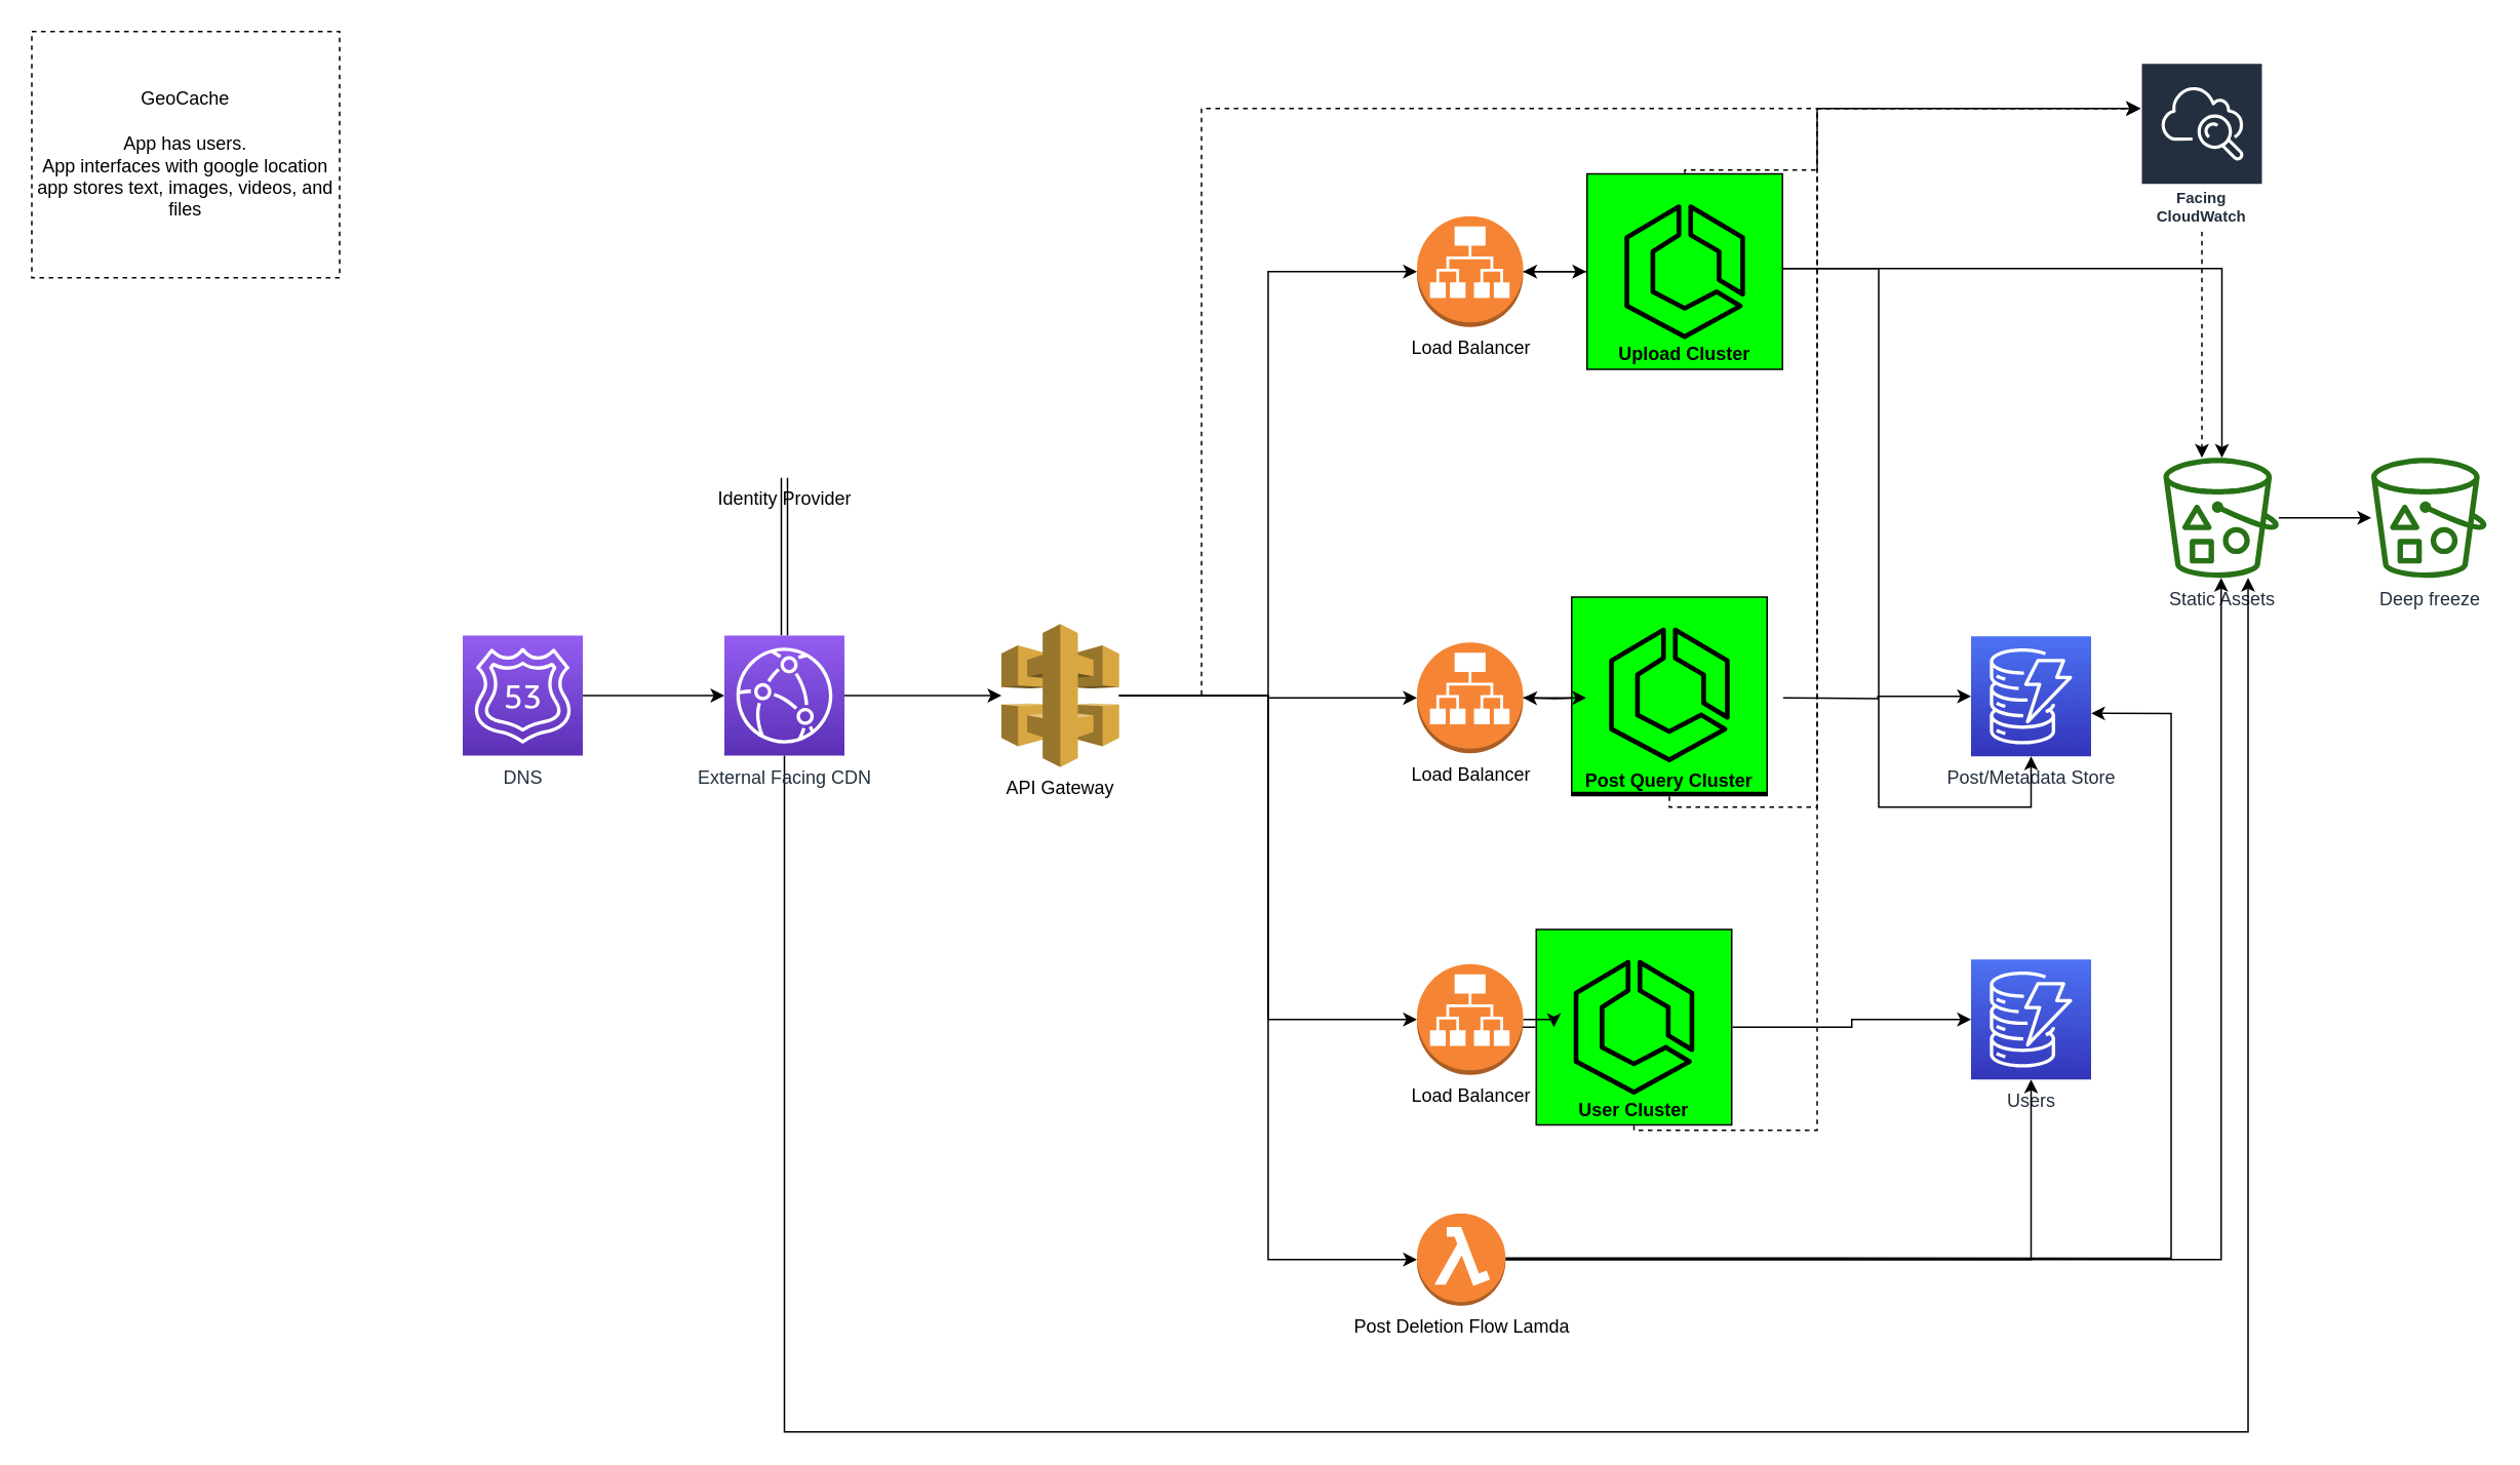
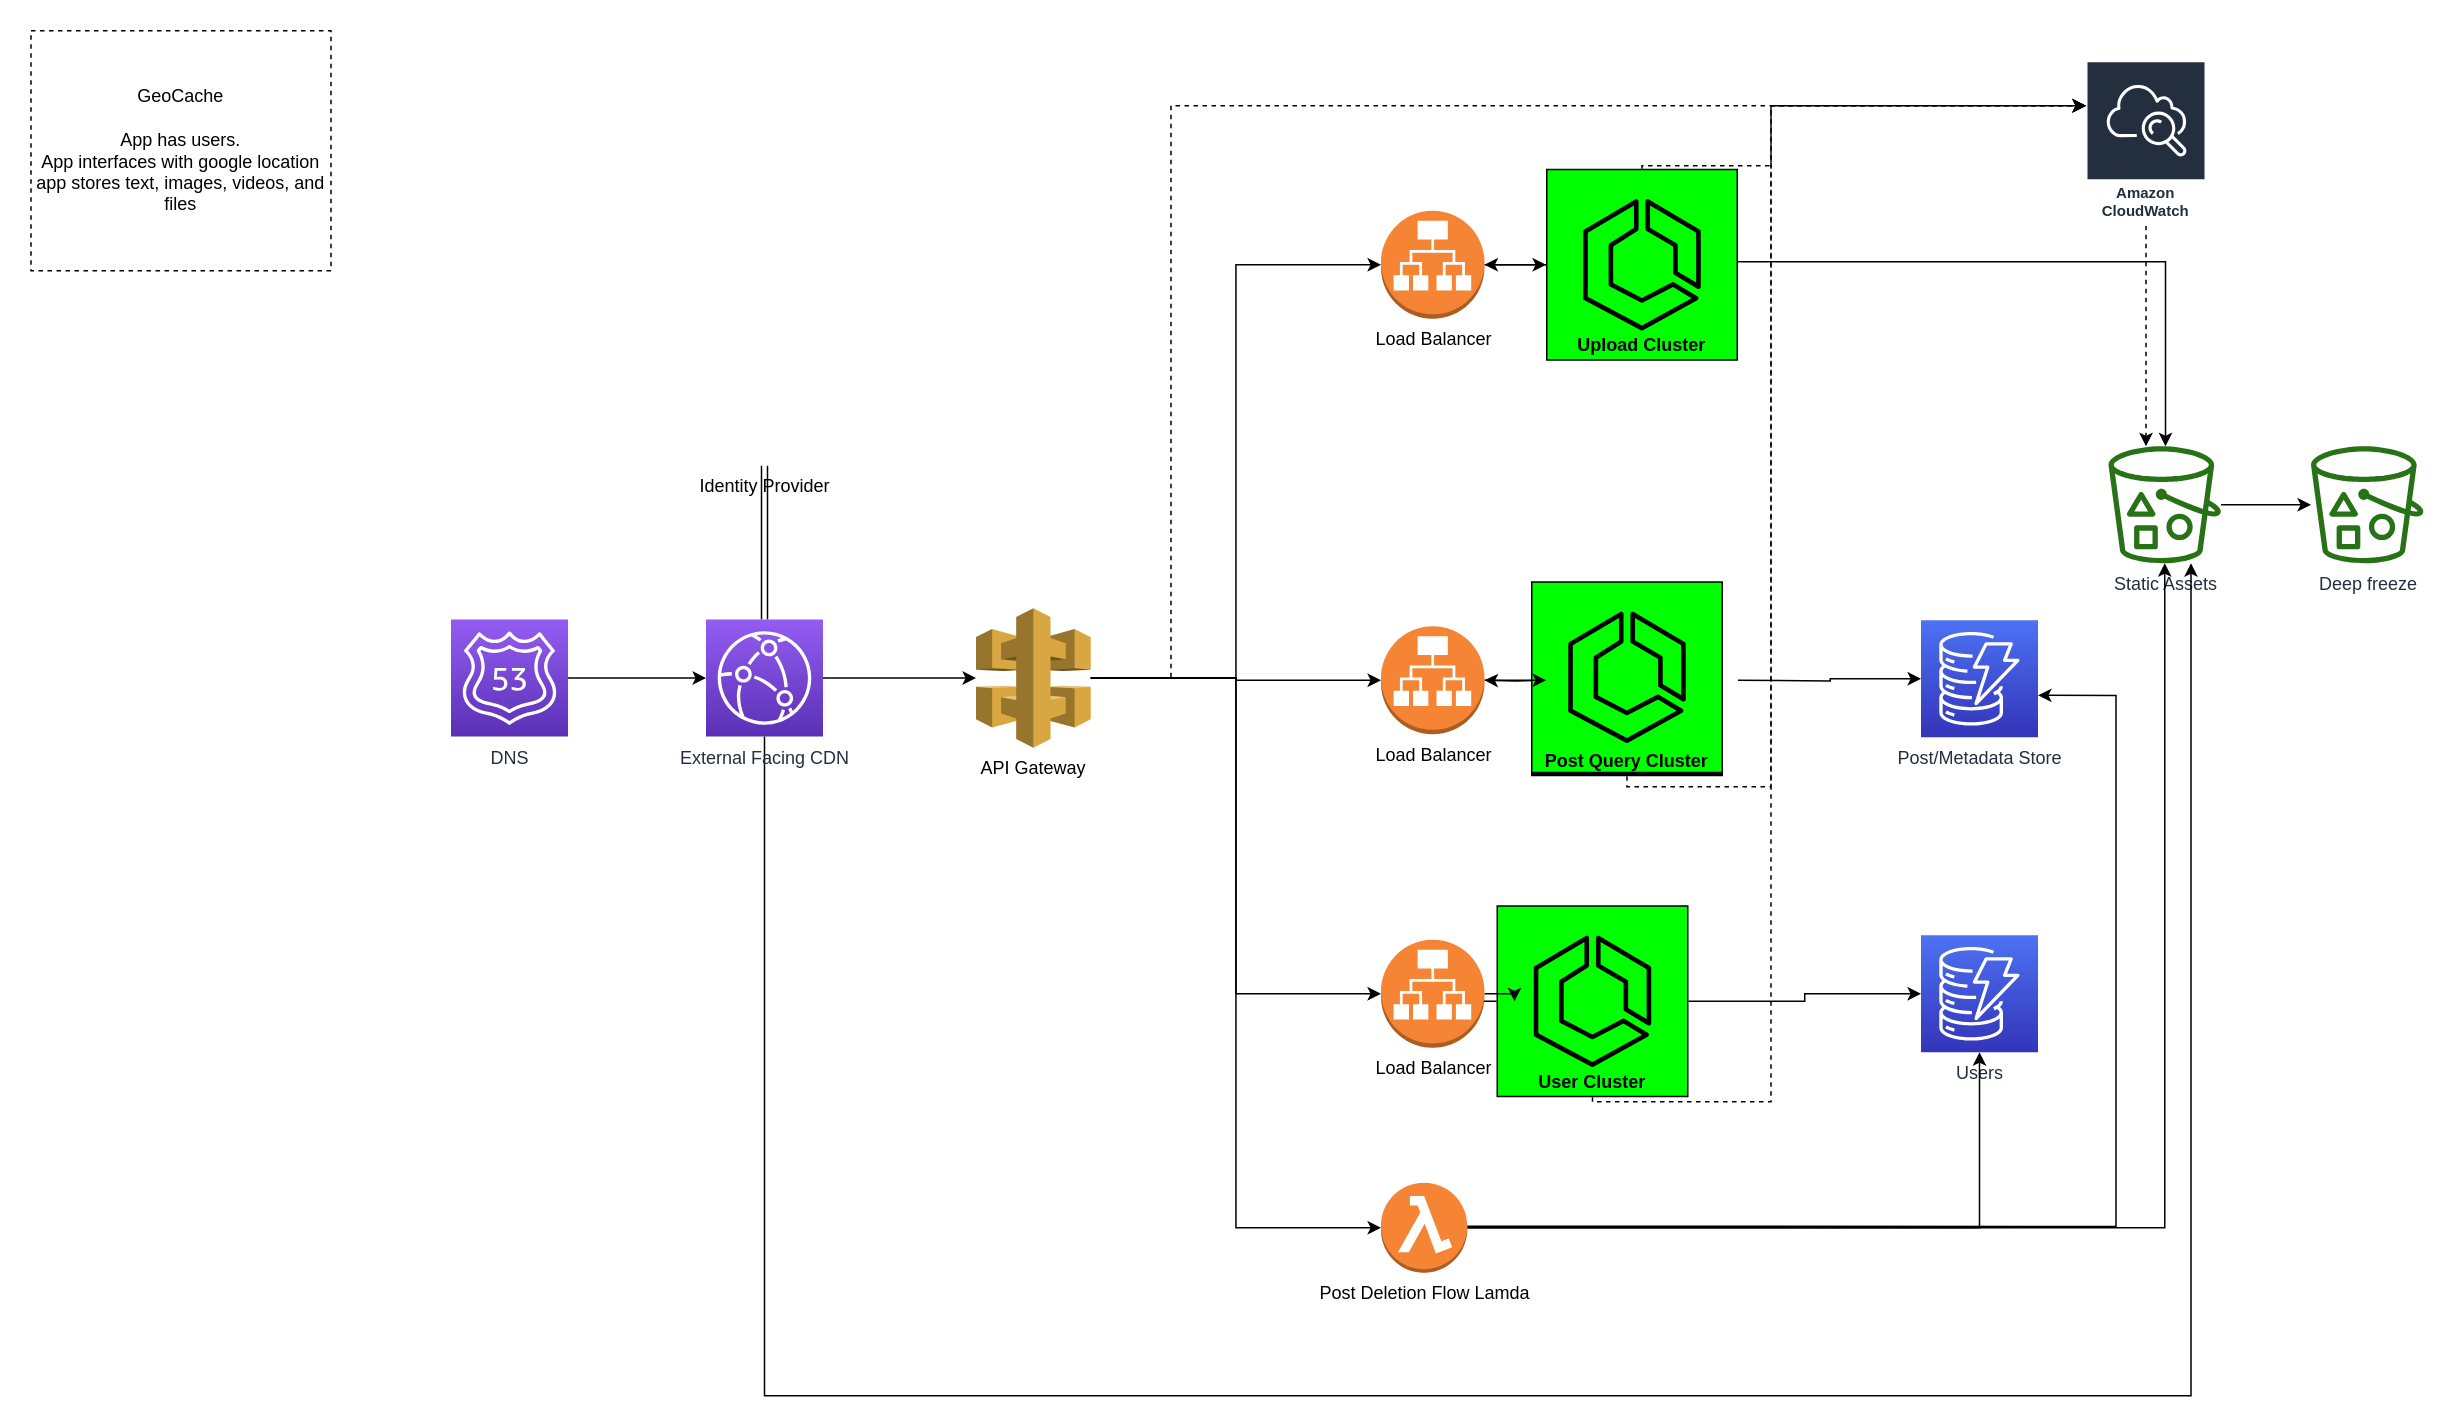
- <mxCell id="45" value="Facing CloudWatch" style="outlineConnect=0;fontColor=#232F3E;gradientColor=none;strokeColor=#ffffff;fillColor=#232F3E;dashed=0;verticalLabelPosition=middle;verticalAlign=bottom;align=center;html=1;whiteSpace=wrap;fontSize=10;fontStyle=1;spacing=3;shape=mxgraph.aws4.productIcon;prIcon=mxgraph.aws4.cloudwatch;" parent="1" vertex="1"><mxGeometry x="1390" y="40" width="80" height="110" as="geometry" /></mxCell>
+ <mxCell id="45" value="Amazon CloudWatch" style="outlineConnect=0;fontColor=#232F3E;gradientColor=none;strokeColor=#ffffff;fillColor=#232F3E;dashed=0;verticalLabelPosition=middle;verticalAlign=bottom;align=center;html=1;whiteSpace=wrap;fontSize=10;fontStyle=1;spacing=3;shape=mxgraph.aws4.productIcon;prIcon=mxgraph.aws4.cloudwatch;" parent="1" vertex="1"><mxGeometry x="1390" y="40" width="80" height="110" as="geometry" /></mxCell>
- <mxCell id="9" style="edgeStyle=orthogonalEdgeStyle;rounded=0;orthogonalLoop=1;jettySize=auto;html=1;" parent="1" source="13" target="6" edge="1"><mxGeometry relative="1" as="geometry"><Array as="points"><mxPoint x="1220" y="174" /><mxPoint x="1220" y="524" /></Array></mxGeometry></mxCell>
